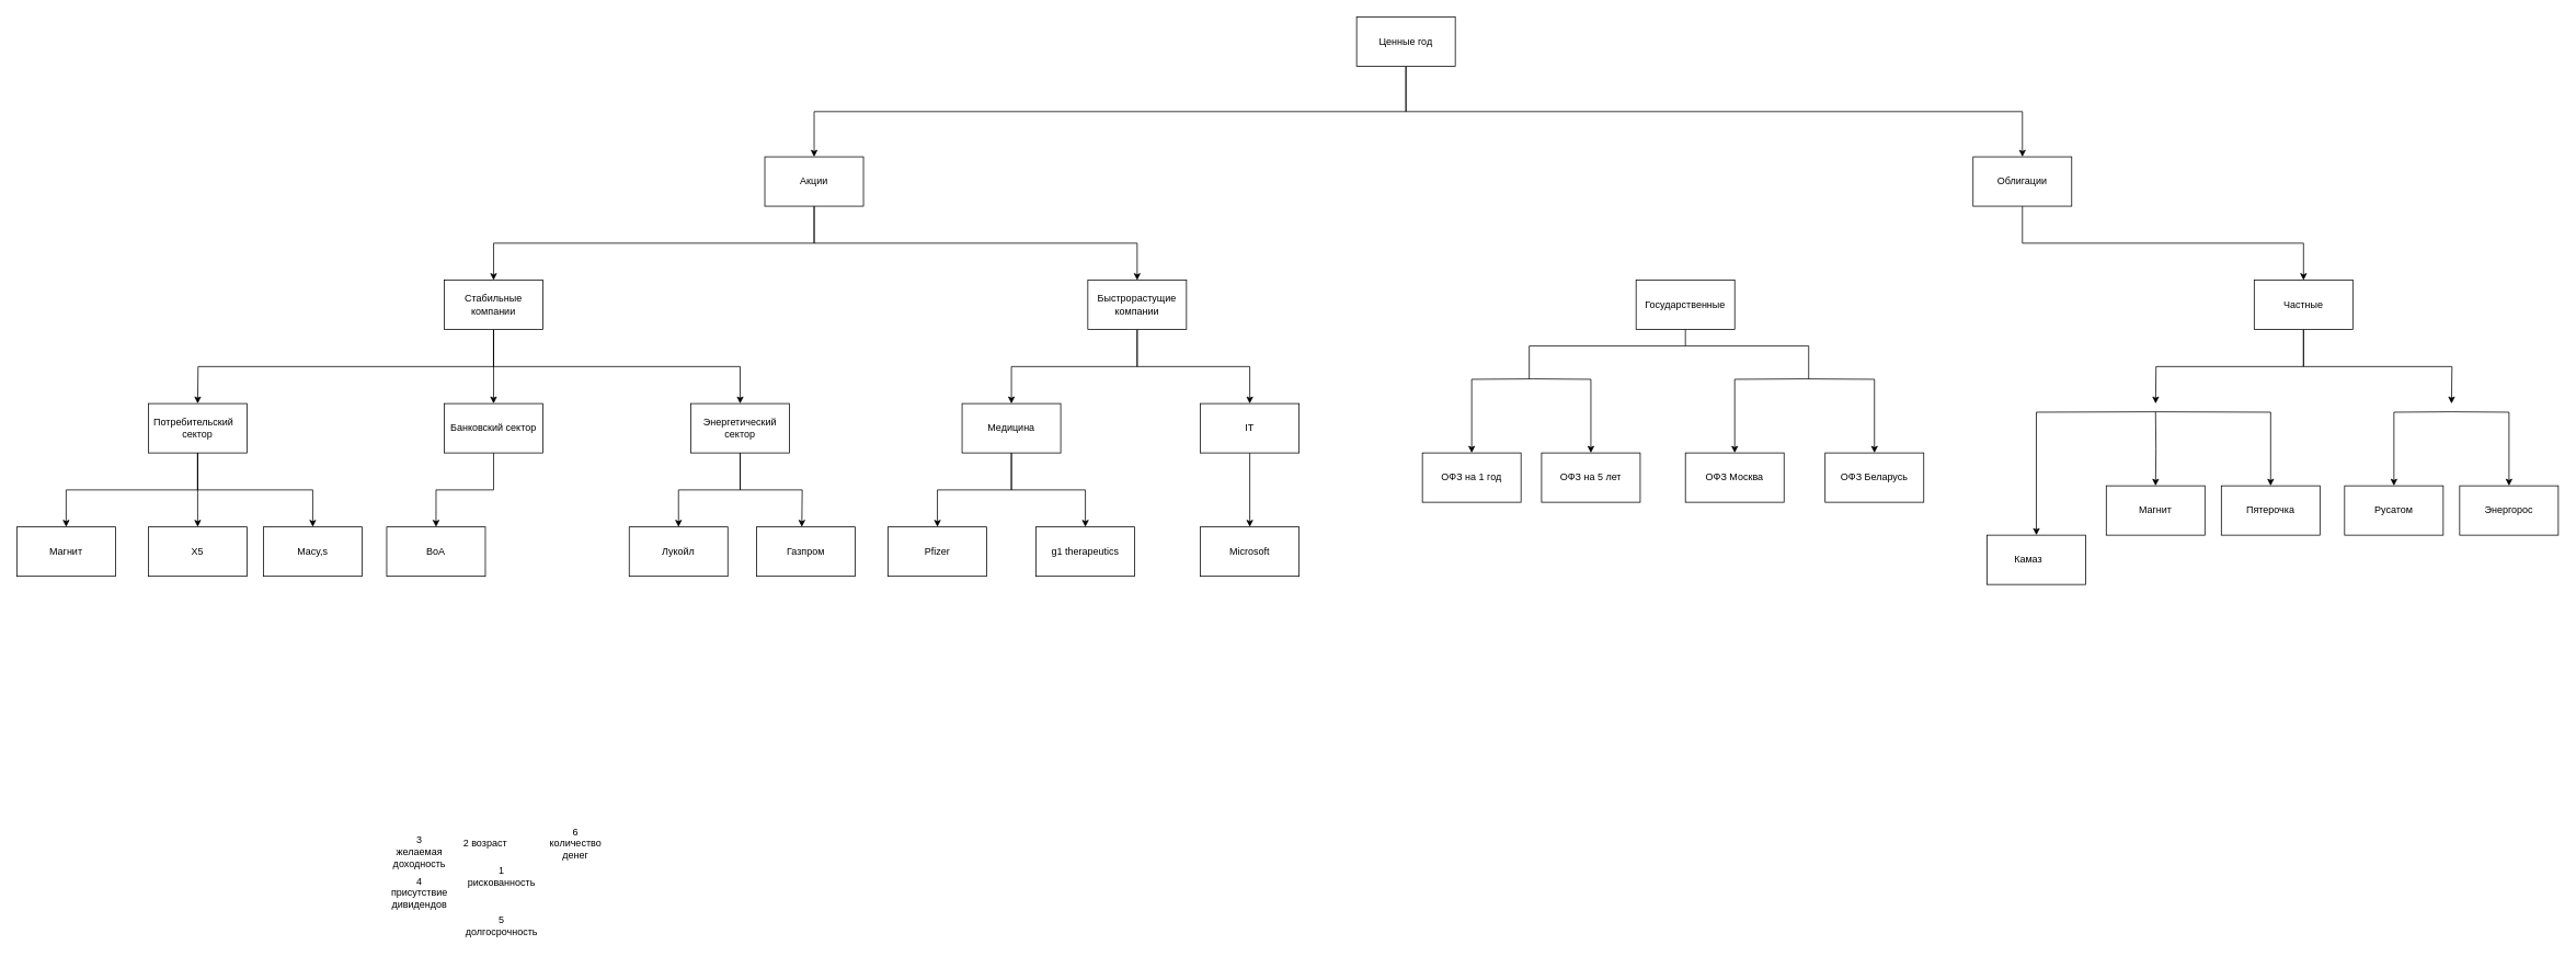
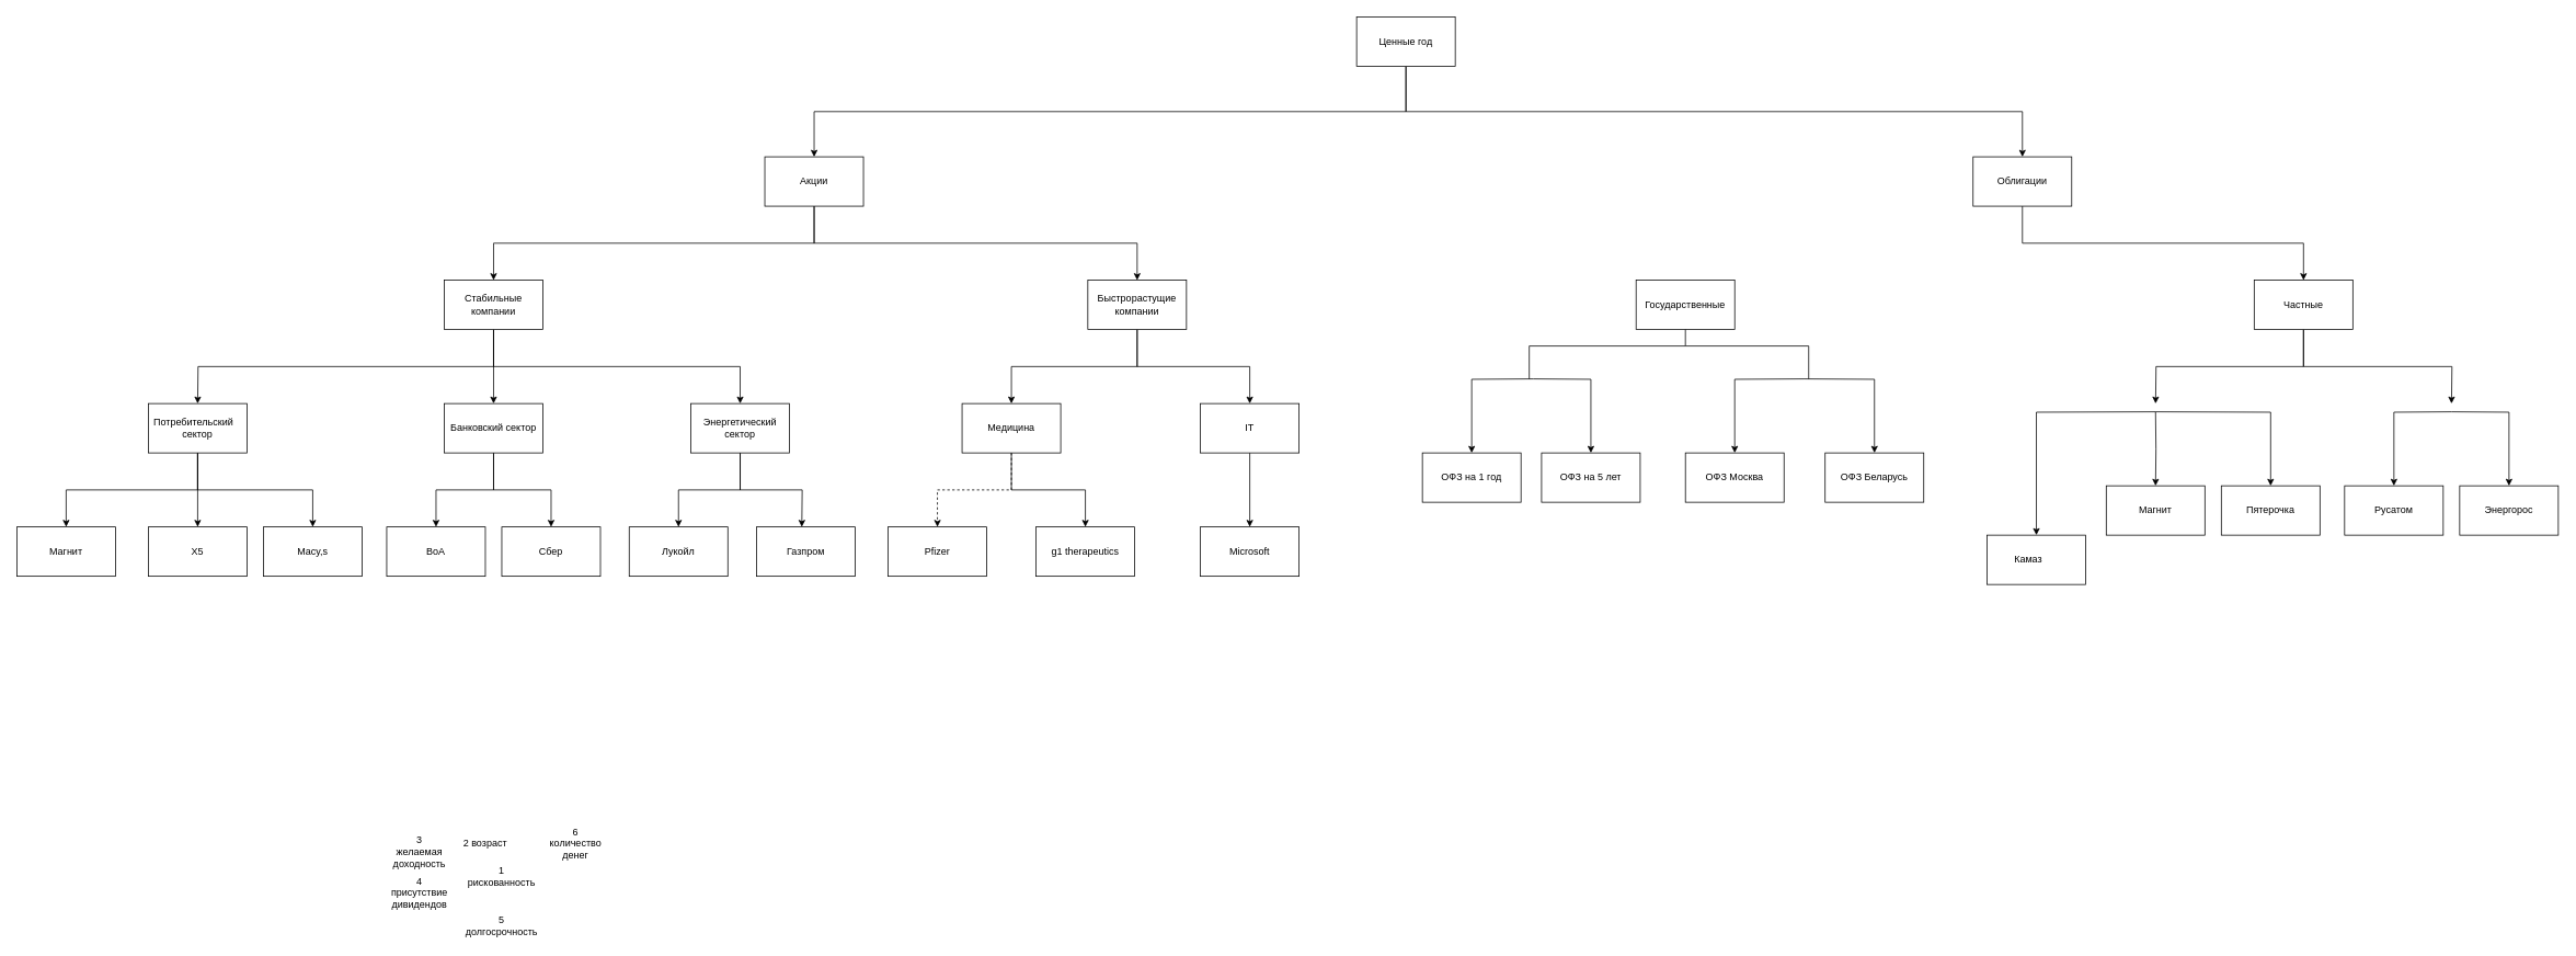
+ <mxCell id="15" style="edgeStyle=orthogonalEdgeStyle;rounded=0;orthogonalLoop=1;jettySize=auto;html=1;exitX=0.5;exitY=1;exitDx=0;exitDy=0;" edge="1" parent="1" source="16" target="34"><mxGeometry relative="1" as="geometry" /></mxCell>
- <mxCell id="27" style="edgeStyle=orthogonalEdgeStyle;rounded=0;orthogonalLoop=1;jettySize=auto;html=1;exitX=0.5;exitY=1;exitDx=0;exitDy=0;" edge="1" parent="1" source="29" target="37"><mxGeometry relative="1" as="geometry" /></mxCell>
+ <mxCell id="27" style="edgeStyle=orthogonalEdgeStyle;rounded=0;orthogonalLoop=1;jettySize=auto;html=1;exitX=0.5;exitY=1;exitDx=0;exitDy=0;dashed=1;" edge="1" parent="1" source="29" target="37"><mxGeometry relative="1" as="geometry" /></mxCell>
+ <mxCell id="34" value="Сбер" style="rounded=0;whiteSpace=wrap;html=1;" vertex="1" parent="1"><mxGeometry x="610" y="640" width="120" height="60" as="geometry" /></mxCell>
